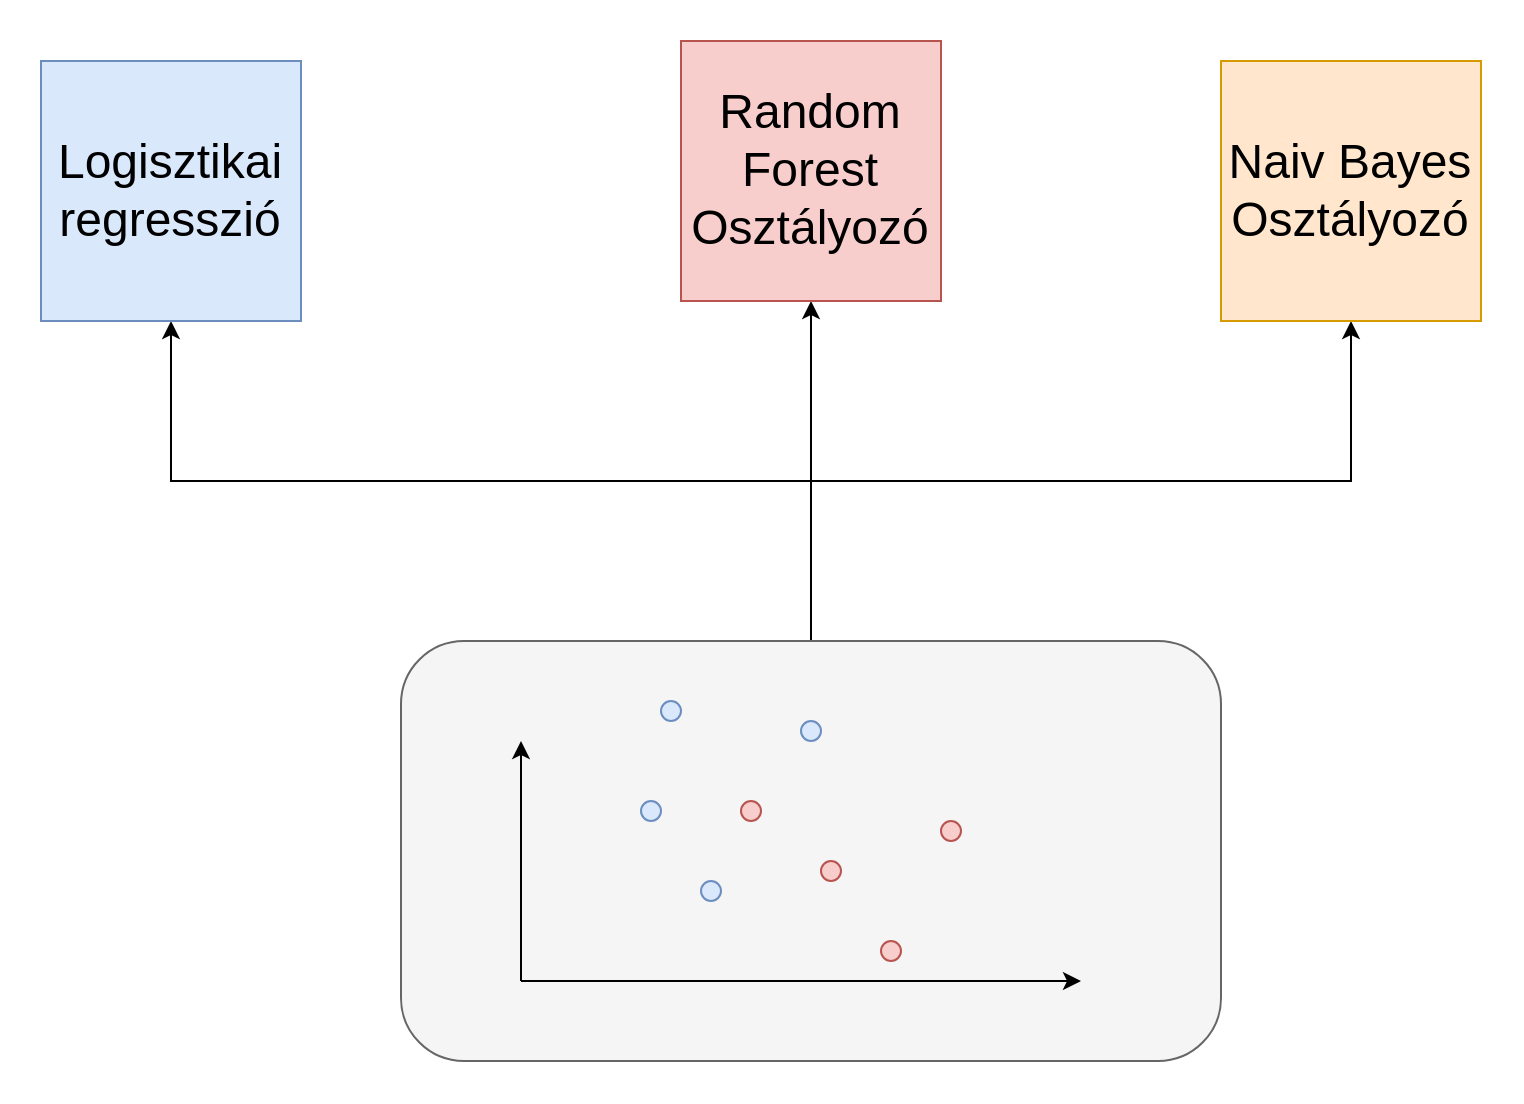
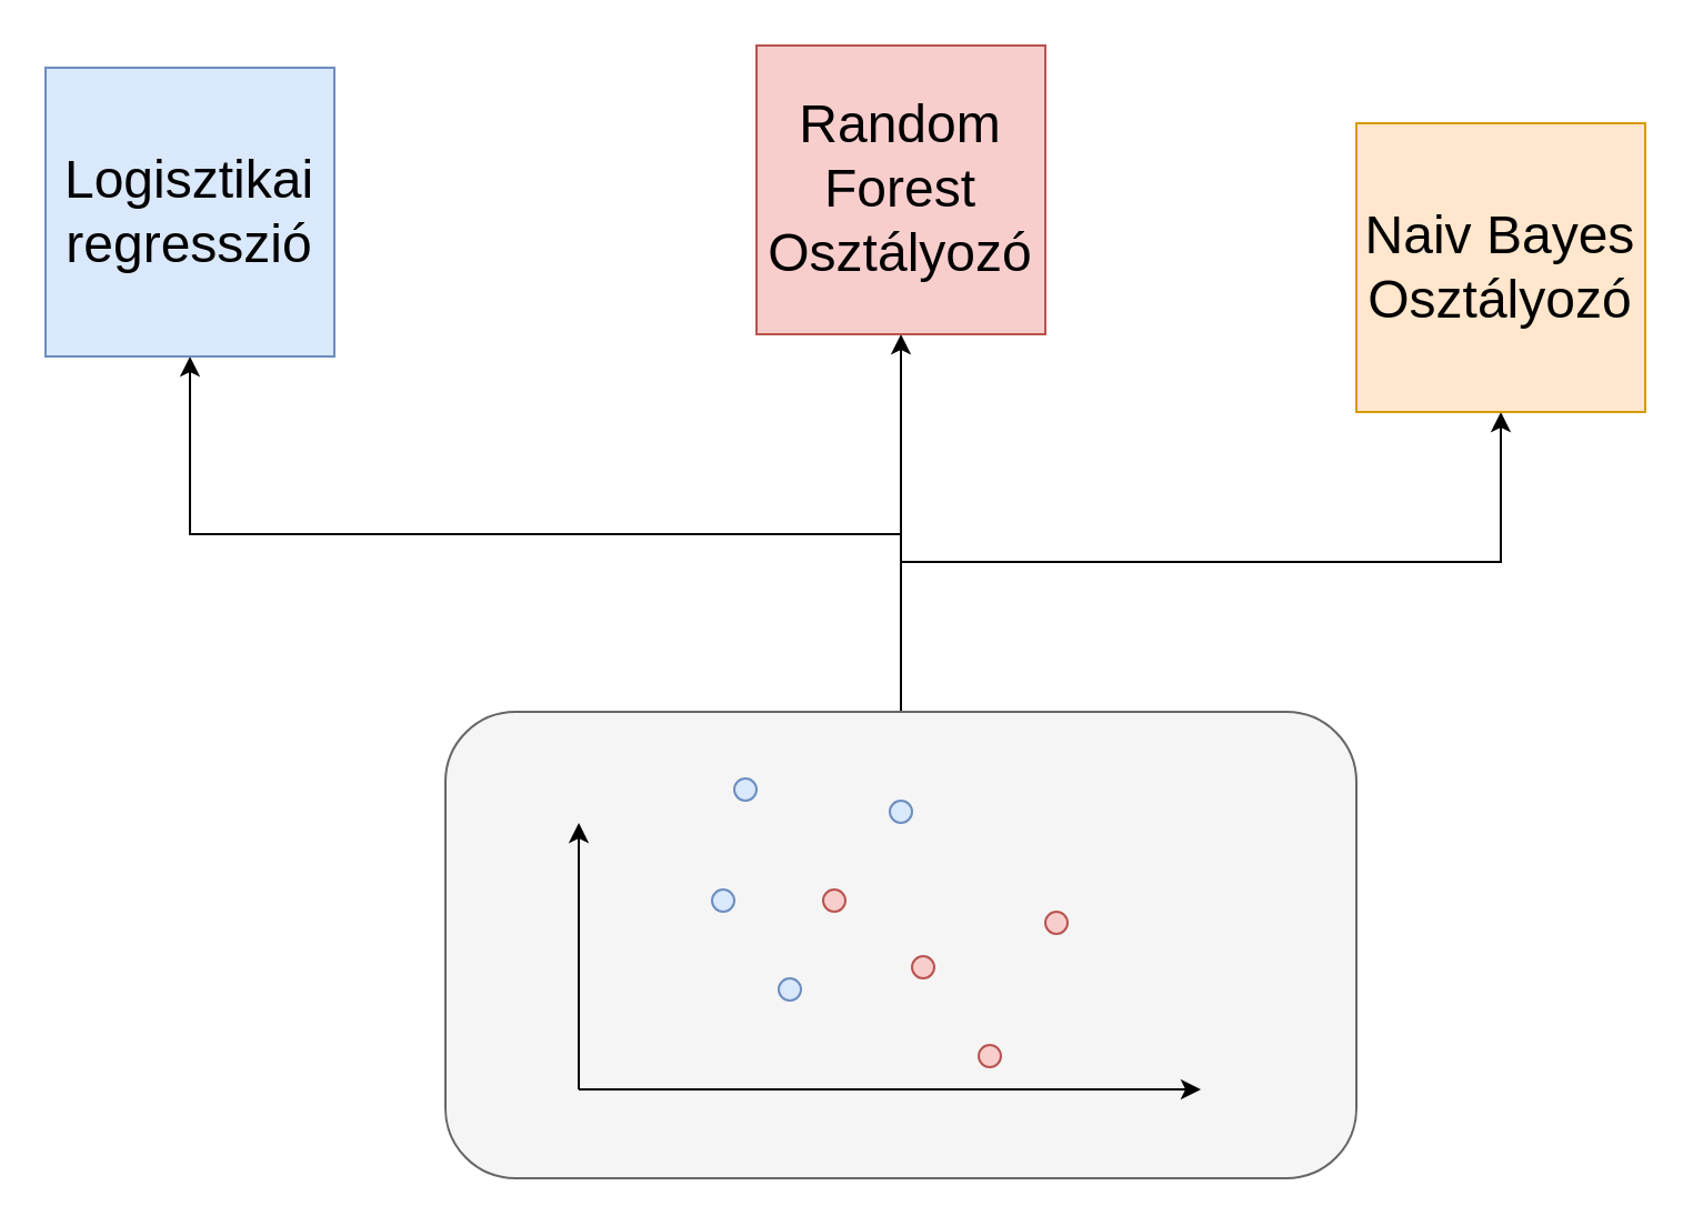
- <mxCell id="18" value="&lt;font style=&quot;font-size: 24px&quot;&gt;Naiv Bayes&lt;br&gt;Osztályozó&lt;/font&gt;" style="whiteSpace=wrap;html=1;aspect=fixed;fillColor=#ffe6cc;strokeColor=#d79b00;" vertex="1" parent="1"><mxGeometry x="610" y="30" width="130" height="130" as="geometry" /></mxCell>
+ <mxCell id="18" value="&lt;font style=&quot;font-size: 24px&quot;&gt;Naiv Bayes&lt;br&gt;Osztályozó&lt;/font&gt;" style="whiteSpace=wrap;html=1;aspect=fixed;fillColor=#ffe6cc;strokeColor=#d79b00;" vertex="1" parent="1"><mxGeometry x="610" y="55" width="130" height="130" as="geometry" /></mxCell>
